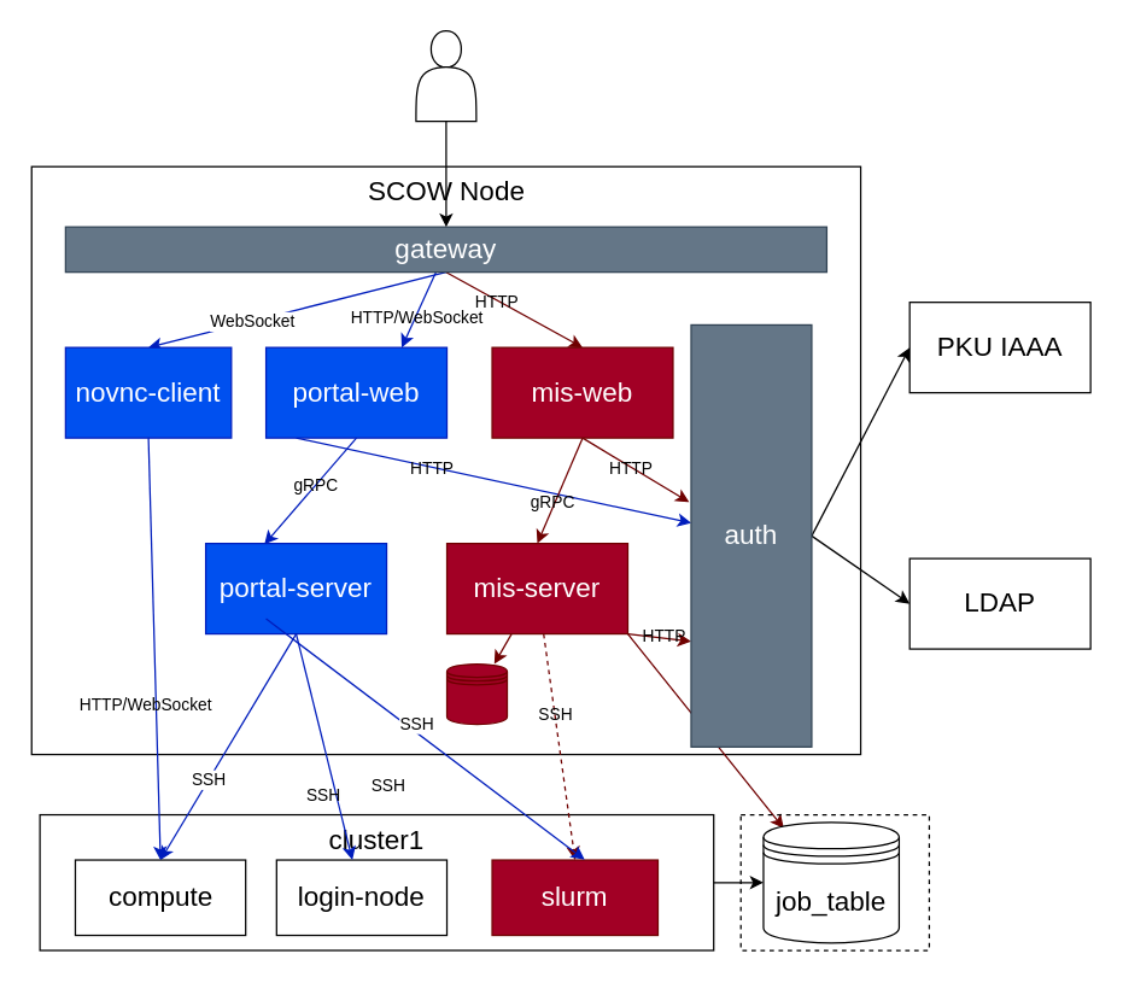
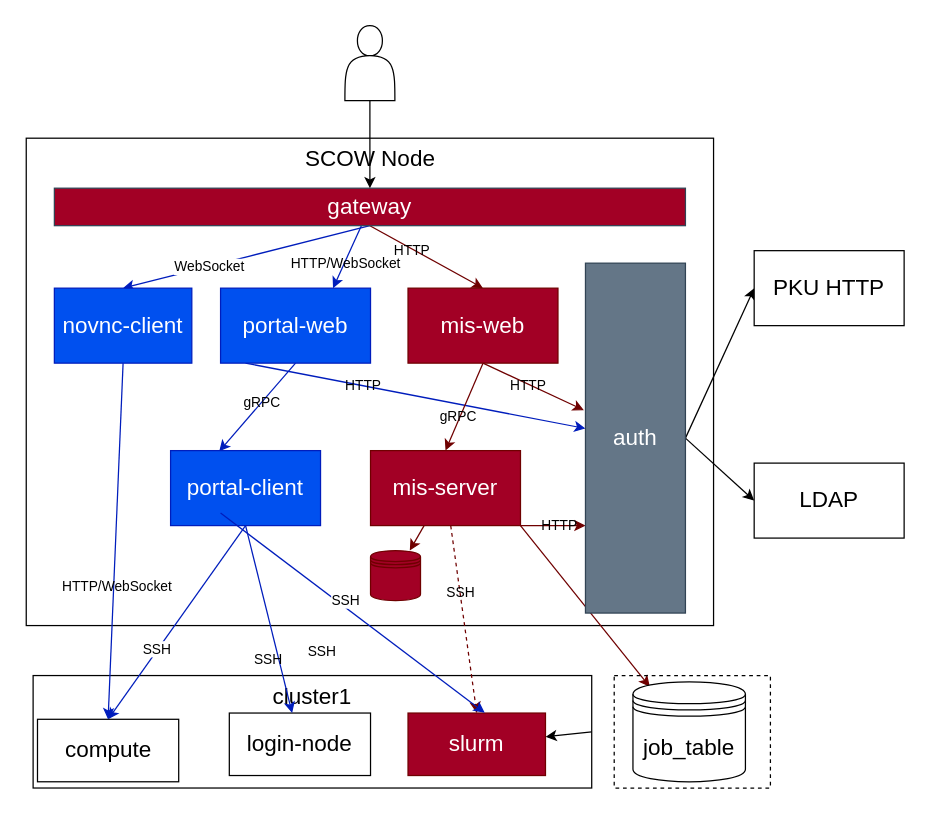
- <mxCell id="11" value="gateway" style="rounded=0;whiteSpace=wrap;html=1;fontSize=18;fillColor=#647687;fontColor=#ffffff;strokeColor=#314354;labelBackgroundColor=none;" parent="1" vertex="1"><mxGeometry x="43" y="150" width="505" height="30" as="geometry" /></mxCell>
+ <mxCell id="11" value="gateway" style="rounded=0;whiteSpace=wrap;html=1;fontSize=18;fillColor=#a20025;fontColor=#ffffff;strokeColor=#314354;labelBackgroundColor=none;" parent="1" vertex="1"><mxGeometry x="43" y="150" width="505" height="30" as="geometry" /></mxCell>
- <mxCell id="31" value="&lt;span style=&quot;font-size: 18px&quot;&gt;PKU IAAA&lt;/span&gt;" style="whiteSpace=wrap;html=1;labelBackgroundColor=none;" parent="1" vertex="1"><mxGeometry x="603" y="200" width="120" height="60" as="geometry" /></mxCell>
+ <mxCell id="31" value="&lt;span style=&quot;font-size: 18px&quot;&gt;PKU HTTP&lt;/span&gt;" style="whiteSpace=wrap;html=1;labelBackgroundColor=none;" parent="1" vertex="1"><mxGeometry x="603" y="200" width="120" height="60" as="geometry" /></mxCell>
- <mxCell id="28" value="auth" style="whiteSpace=wrap;html=1;fontSize=18;fillColor=#647687;fontColor=#ffffff;strokeColor=#314354;labelBackgroundColor=none;" parent="1" vertex="1"><mxGeometry x="458" y="215" width="80" height="280" as="geometry" /></mxCell>
+ <mxCell id="28" value="auth" style="whiteSpace=wrap;html=1;fontSize=18;fillColor=#647687;fontColor=#ffffff;strokeColor=#314354;labelBackgroundColor=none;" parent="1" vertex="1"><mxGeometry x="468" y="210" width="80" height="280" as="geometry" /></mxCell>
- <mxCell id="44" value="portal-server" style="whiteSpace=wrap;html=1;fontSize=18;fillColor=#0050ef;fontColor=#ffffff;strokeColor=#001DBC;labelBackgroundColor=none;" parent="1" vertex="1"><mxGeometry x="136" y="360" width="120" height="60" as="geometry" /></mxCell>
+ <mxCell id="44" value="portal-client" style="whiteSpace=wrap;html=1;fontSize=18;fillColor=#0050ef;fontColor=#ffffff;strokeColor=#001DBC;labelBackgroundColor=none;" parent="1" vertex="1"><mxGeometry x="136" y="360" width="120" height="60" as="geometry" /></mxCell>
- <mxCell id="2" style="edgeStyle=none;html=1;exitX=1;exitY=0.5;exitDx=0;exitDy=0;entryX=0;entryY=0.5;entryDx=0;entryDy=0;fontSize=18;labelBackgroundColor=none;" parent="1" source="3" target="29" edge="1"><mxGeometry relative="1" as="geometry" /></mxCell>
+ <mxCell id="2" style="edgeStyle=none;html=1;exitX=1;exitY=0.5;exitDx=0;exitDy=0;fontSize=18;labelBackgroundColor=none;" parent="1" source="3" target="38" edge="1"><mxGeometry relative="1" as="geometry" /></mxCell>
- <mxCell id="45" value="compute" style="rounded=0;whiteSpace=wrap;html=1;fontSize=18;labelBackgroundColor=none;" parent="1" vertex="1"><mxGeometry x="49.5" y="570" width="113" height="50" as="geometry" /></mxCell>
+ <mxCell id="45" value="compute" style="rounded=0;whiteSpace=wrap;html=1;fontSize=18;labelBackgroundColor=none;" parent="1" vertex="1"><mxGeometry x="29.5" y="575" width="113" height="50" as="geometry" /></mxCell>
